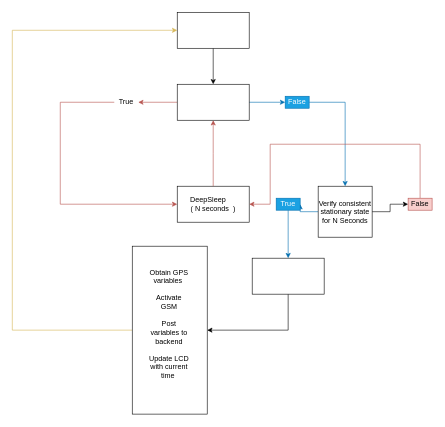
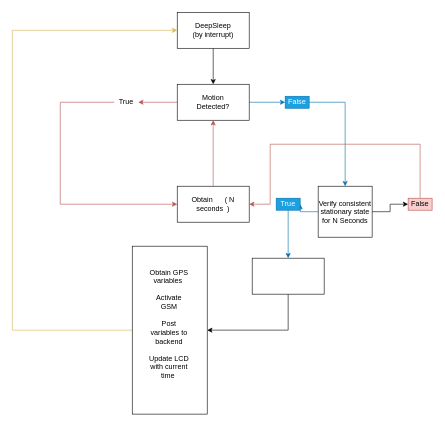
+ <mxCell id="4" value="DeepSleep (by interrupt)" style="text;html=1;strokeColor=none;fillColor=none;align=center;verticalAlign=middle;whiteSpace=wrap;rounded=0;" parent="1" vertex="1"><mxGeometry x="315" y="20" width="80" height="60" as="geometry" /></mxCell>
+ <mxCell id="8" value="Motion Detected?" style="text;html=1;strokeColor=none;fillColor=none;align=center;verticalAlign=middle;whiteSpace=wrap;rounded=0;" parent="1" vertex="1"><mxGeometry x="335" y="160" width="40" height="20" as="geometry" /></mxCell>
- <mxCell id="11" value="DeepSleep&amp;nbsp; &amp;nbsp; &amp;nbsp; ( N seconds&amp;nbsp; )" style="text;html=1;strokeColor=none;fillColor=none;align=center;verticalAlign=middle;whiteSpace=wrap;rounded=0;" parent="1" vertex="1"><mxGeometry x="315" y="310" width="80" height="60" as="geometry" /></mxCell>
+ <mxCell id="11" value="Obtain&amp;nbsp; &amp;nbsp; &amp;nbsp; ( N seconds&amp;nbsp; )" style="text;html=1;strokeColor=none;fillColor=none;align=center;verticalAlign=middle;whiteSpace=wrap;rounded=0;" parent="1" vertex="1"><mxGeometry x="315" y="310" width="80" height="60" as="geometry" /></mxCell>
